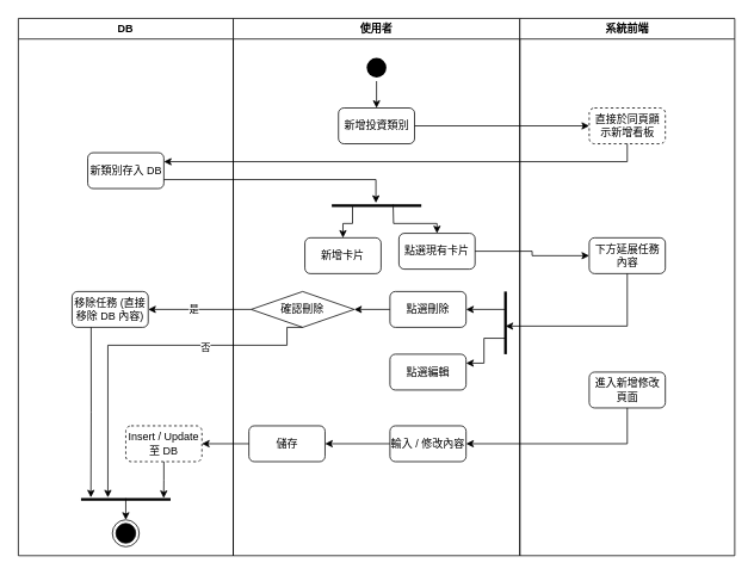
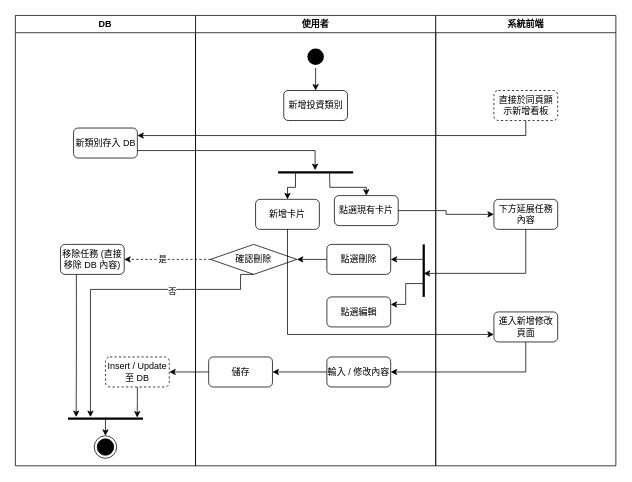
- <mxCell id="44" style="edgeStyle=orthogonalEdgeStyle;rounded=0;orthogonalLoop=1;jettySize=auto;html=1;exitX=1;exitY=0.5;exitDx=0;exitDy=0;entryX=0;entryY=0.5;entryDx=0;entryDy=0;" edge="1" parent="1" source="20" target="24"><mxGeometry relative="1" as="geometry" /></mxCell>
- <mxCell id="38" style="edgeStyle=orthogonalEdgeStyle;rounded=0;orthogonalLoop=1;jettySize=auto;html=1;exitX=0;exitY=0.5;exitDx=0;exitDy=0;entryX=1;entryY=0.5;entryDx=0;entryDy=0;" edge="1" parent="1" source="19" target="26"><mxGeometry relative="1" as="geometry" /></mxCell>
+ <mxCell id="38" style="edgeStyle=orthogonalEdgeStyle;rounded=0;orthogonalLoop=1;jettySize=auto;html=1;exitX=0;exitY=0.5;exitDx=0;exitDy=0;entryX=1;entryY=0.5;entryDx=0;entryDy=0;dashed=1;" edge="1" parent="1" source="19" target="26"><mxGeometry relative="1" as="geometry" /></mxCell>
+ <mxCell id="37" style="edgeStyle=orthogonalEdgeStyle;rounded=0;orthogonalLoop=1;jettySize=auto;html=1;exitX=0.5;exitY=1;exitDx=0;exitDy=0;entryX=0;entryY=0.75;entryDx=0;entryDy=0;" edge="1" parent="1" source="5" target="23"><mxGeometry relative="1" as="geometry" /></mxCell>
